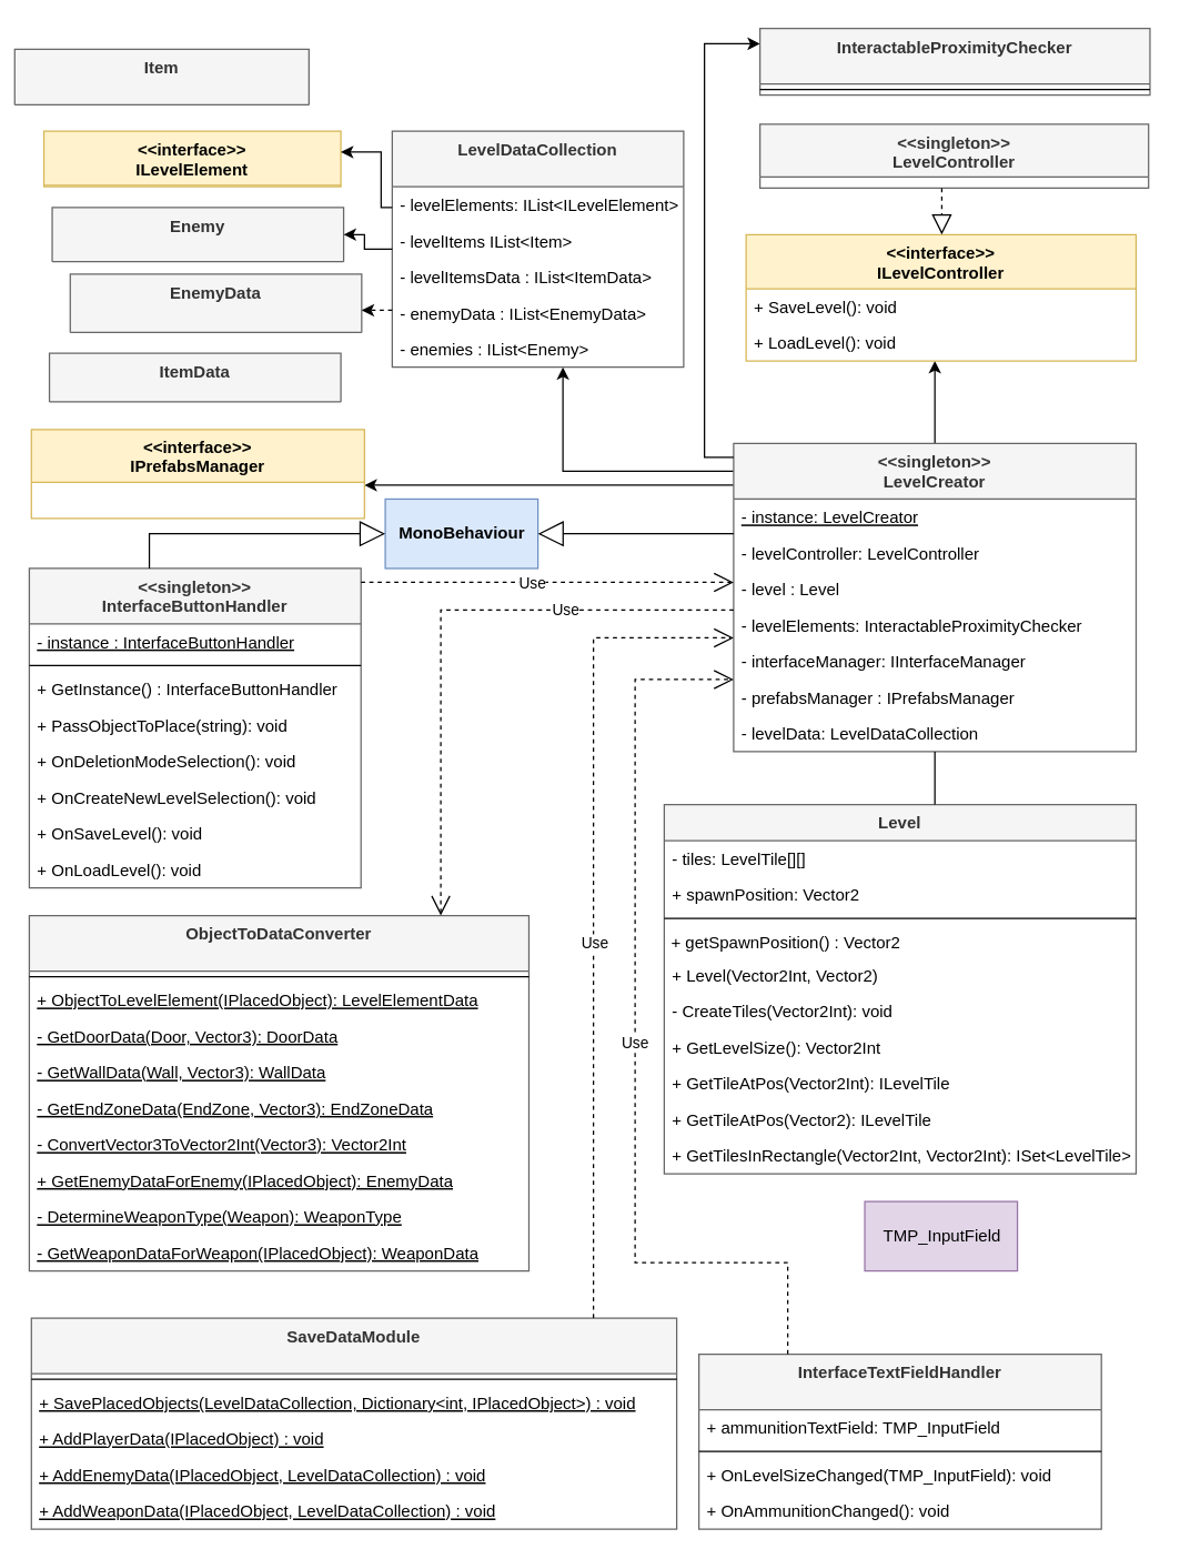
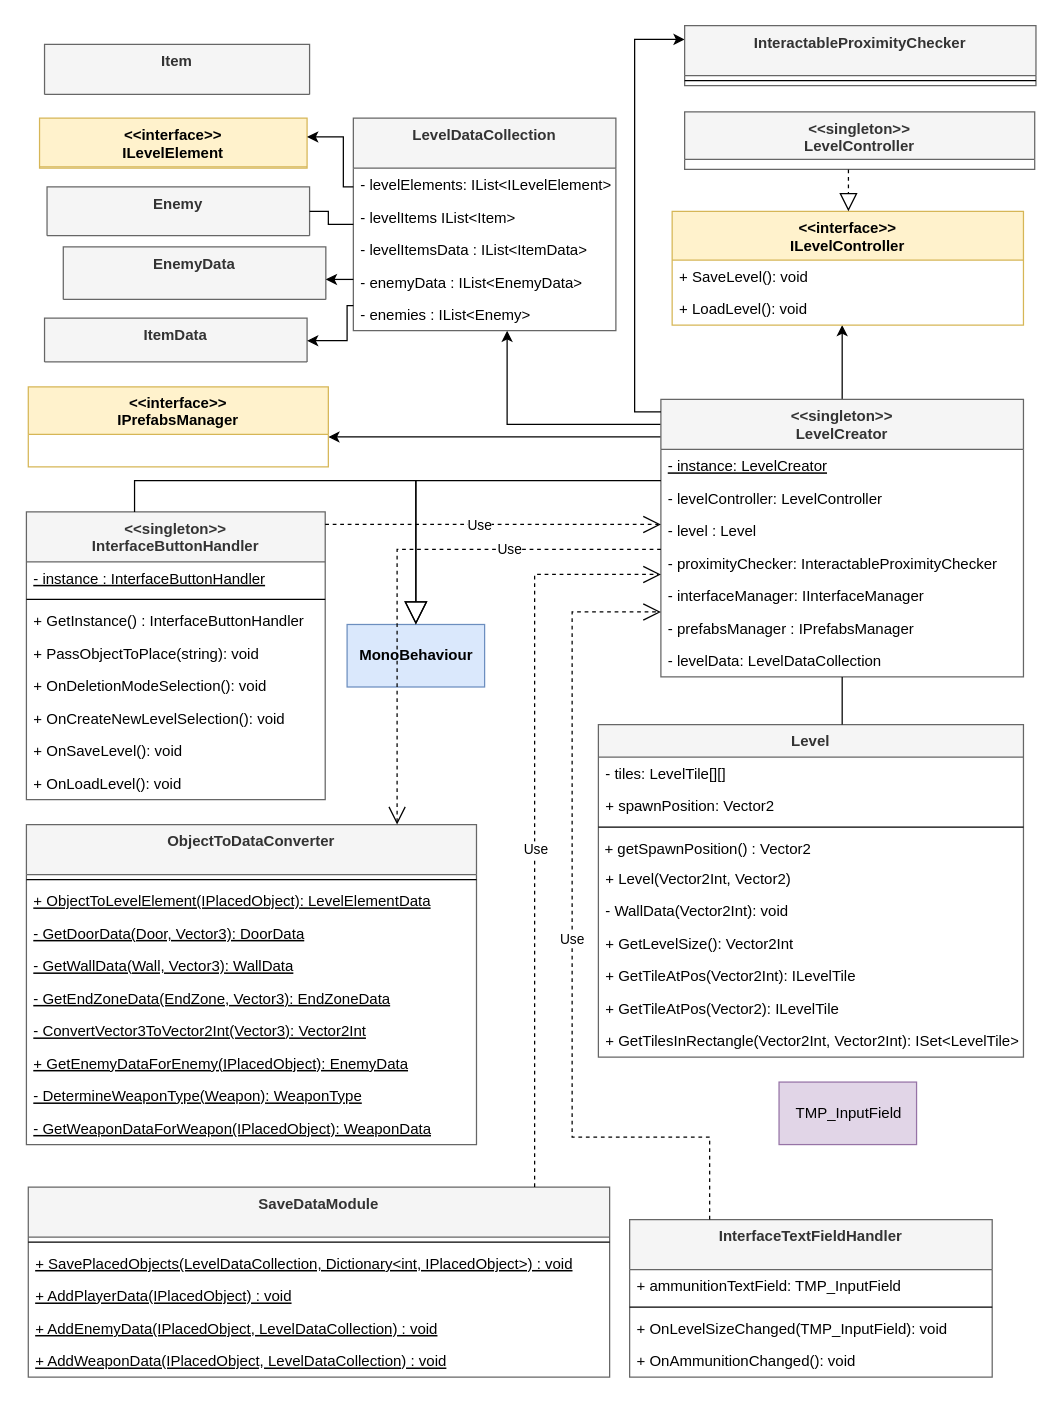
- <mxCell id="60" value="Item" style="swimlane;fontStyle=1;align=center;verticalAlign=top;childLayout=stackLayout;horizontal=1;startSize=40;horizontalStack=0;resizeParent=1;resizeParentMax=0;resizeLast=0;collapsible=1;marginBottom=0;fillColor=#f5f5f5;strokeColor=#666666;fontColor=#333333;" vertex="1" parent="1"><mxGeometry x="10" y="35" width="212" height="40" as="geometry" /></mxCell>
+ <mxCell id="60" value="Item" style="swimlane;fontStyle=1;align=center;verticalAlign=top;childLayout=stackLayout;horizontal=1;startSize=40;horizontalStack=0;resizeParent=1;resizeParentMax=0;resizeLast=0;collapsible=1;marginBottom=0;fillColor=#f5f5f5;strokeColor=#666666;fontColor=#333333;" vertex="1" parent="1"><mxGeometry x="35" y="35" width="212" height="40" as="geometry" /></mxCell>
- <mxCell id="65" style="edgeStyle=orthogonalEdgeStyle;rounded=0;orthogonalLoop=1;jettySize=auto;html=1;" edge="1" parent="1" source="54" target="63"><mxGeometry relative="1" as="geometry"><Array as="points" /></mxGeometry></mxCell>
+ <mxCell id="65" style="edgeStyle=orthogonalEdgeStyle;rounded=0;orthogonalLoop=1;jettySize=auto;html=1;endArrow=none;" edge="1" parent="1" source="54" target="63"><mxGeometry relative="1" as="geometry"><Array as="points" /></mxGeometry></mxCell>
- <mxCell id="66" style="edgeStyle=orthogonalEdgeStyle;rounded=0;orthogonalLoop=1;jettySize=auto;html=1;dashed=1;" edge="1" parent="1" source="54" target="62"><mxGeometry relative="1" as="geometry"><Array as="points"><mxPoint x="277" y="223" /><mxPoint x="277" y="223" /></Array></mxGeometry></mxCell>
+ <mxCell id="66" style="edgeStyle=orthogonalEdgeStyle;rounded=0;orthogonalLoop=1;jettySize=auto;html=1;" edge="1" parent="1" source="54" target="62"><mxGeometry relative="1" as="geometry"><Array as="points"><mxPoint x="277" y="223" /><mxPoint x="277" y="223" /></Array></mxGeometry></mxCell>
+ <mxCell id="64" style="edgeStyle=orthogonalEdgeStyle;rounded=0;orthogonalLoop=1;jettySize=auto;html=1;" edge="1" parent="1" source="54" target="61"><mxGeometry relative="1" as="geometry"><Array as="points"><mxPoint x="277" y="244" /><mxPoint x="277" y="272" /></Array></mxGeometry></mxCell>
- <mxCell id="40" value="&lt;b&gt;MonoBehaviour&lt;/b&gt;" style="html=1;fillColor=#dae8fc;strokeColor=#6c8ebf;" vertex="1" parent="1"><mxGeometry x="277" y="359" width="110" height="50" as="geometry" /></mxCell>
+ <mxCell id="40" value="&lt;b&gt;MonoBehaviour&lt;/b&gt;" style="html=1;fillColor=#dae8fc;strokeColor=#6c8ebf;" vertex="1" parent="1"><mxGeometry x="277" y="499" width="110" height="50" as="geometry" /></mxCell>
- <mxCell id="9" value="- levelElements: InteractableProximityChecker" style="text;align=left;verticalAlign=top;spacingLeft=4;spacingRight=4;overflow=hidden;rotatable=0;points=[[0,0.5],[1,0.5]];portConstraint=eastwest;" vertex="1" parent="5"><mxGeometry y="118" width="290" height="26" as="geometry" /></mxCell>
+ <mxCell id="9" value="- proximityChecker: InteractableProximityChecker" style="text;align=left;verticalAlign=top;spacingLeft=4;spacingRight=4;overflow=hidden;rotatable=0;points=[[0,0.5],[1,0.5]];portConstraint=eastwest;" vertex="1" parent="5"><mxGeometry y="118" width="290" height="26" as="geometry" /></mxCell>
- <mxCell id="74" value="- CreateTiles(Vector2Int): void" style="text;align=left;verticalAlign=top;spacingLeft=4;spacingRight=4;overflow=hidden;rotatable=0;points=[[0,0.5],[1,0.5]];portConstraint=eastwest;" vertex="1" parent="68"><mxGeometry y="136" width="340" height="26" as="geometry" /></mxCell>
+ <mxCell id="74" value="- WallData(Vector2Int): void" style="text;align=left;verticalAlign=top;spacingLeft=4;spacingRight=4;overflow=hidden;rotatable=0;points=[[0,0.5],[1,0.5]];portConstraint=eastwest;" vertex="1" parent="68"><mxGeometry y="136" width="340" height="26" as="geometry" /></mxCell>
